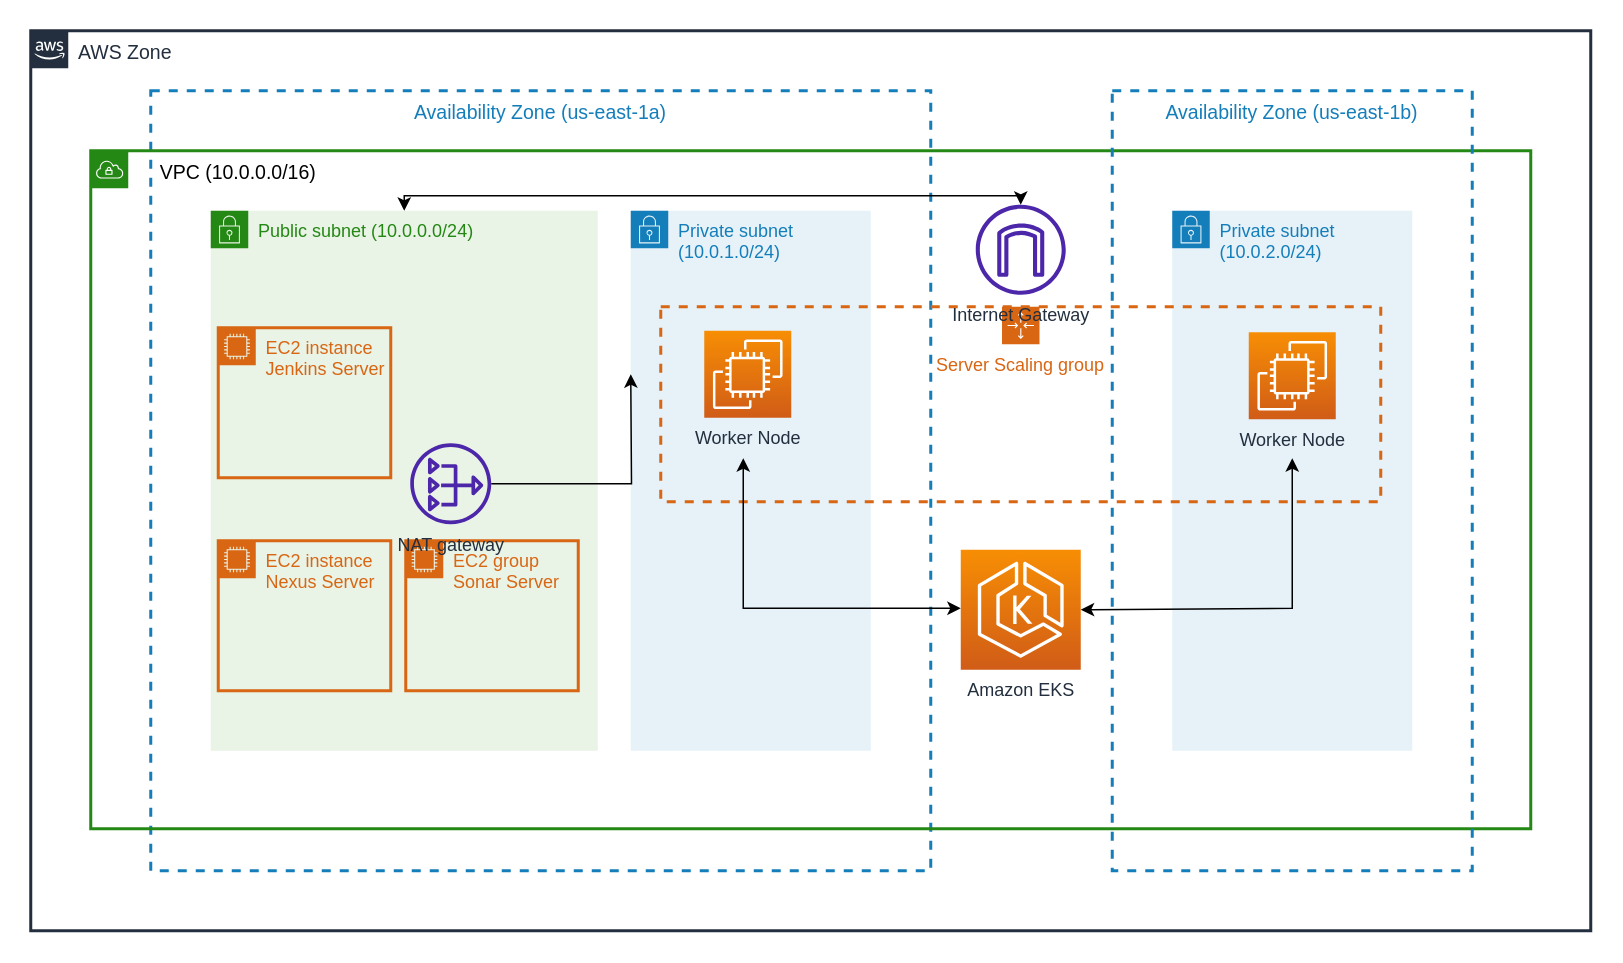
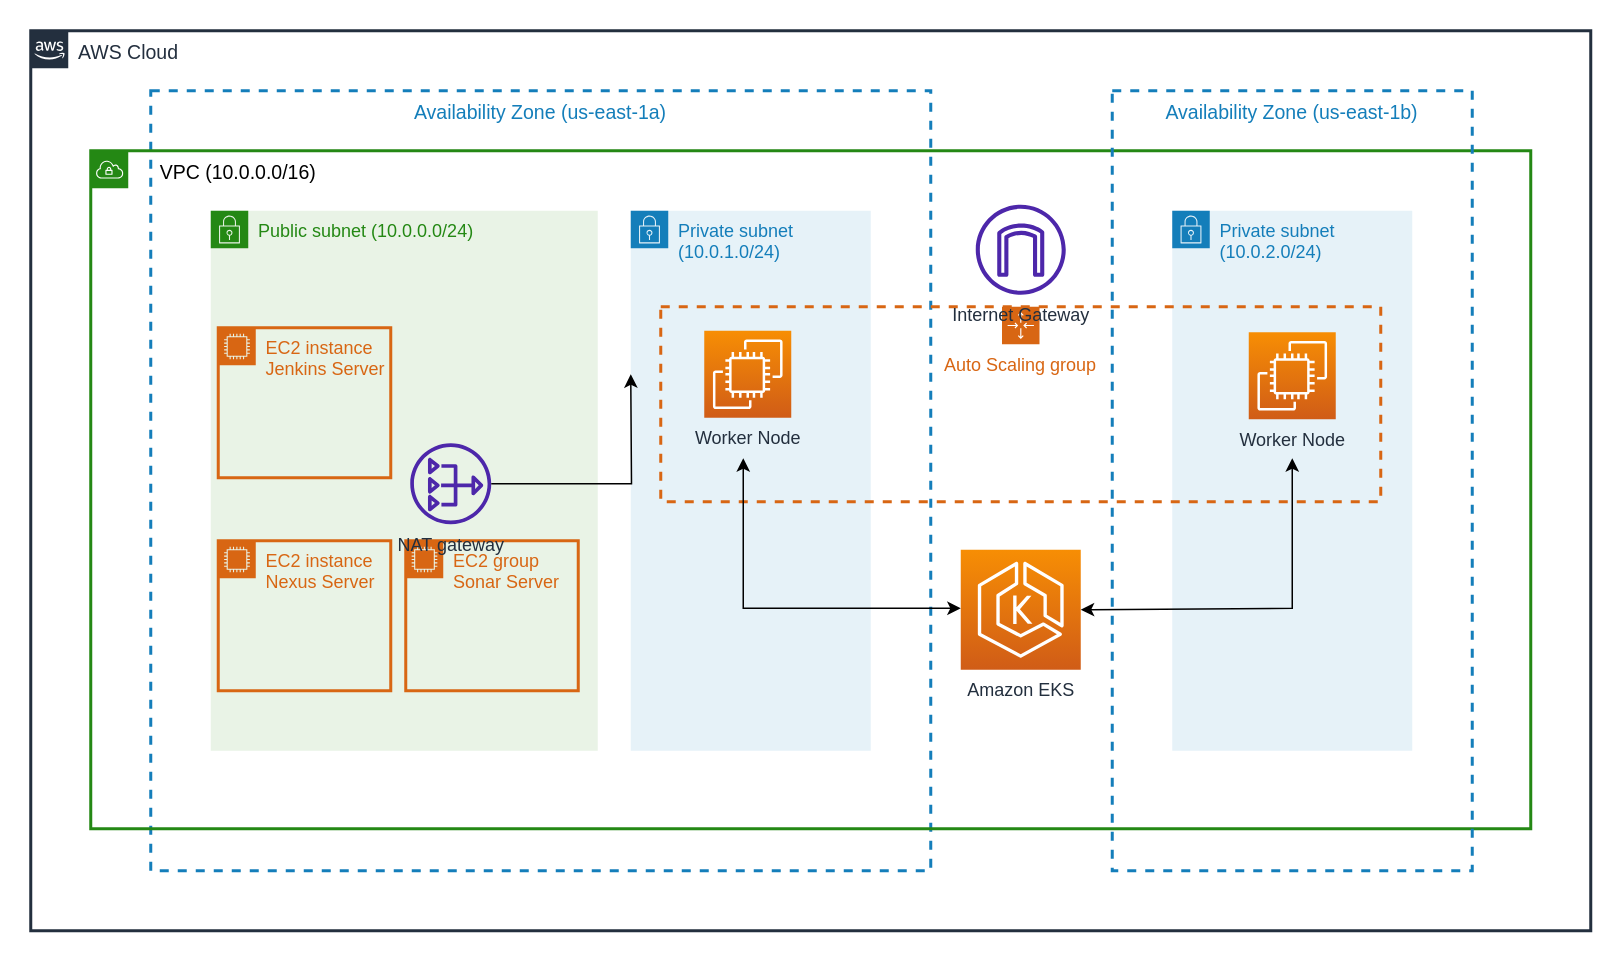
- <mxCell id="2" value="&lt;font style=&quot;font-size: 13px;&quot;&gt;AWS Zone&lt;/font&gt;" style="points=[[0,0],[0.25,0],[0.5,0],[0.75,0],[1,0],[1,0.25],[1,0.5],[1,0.75],[1,1],[0.75,1],[0.5,1],[0.25,1],[0,1],[0,0.75],[0,0.5],[0,0.25]];outlineConnect=0;gradientColor=none;html=1;whiteSpace=wrap;fontSize=12;fontStyle=0;container=1;pointerEvents=0;collapsible=0;recursiveResize=0;shape=mxgraph.aws4.group;grIcon=mxgraph.aws4.group_aws_cloud_alt;strokeColor=#232F3E;fillColor=none;verticalAlign=top;align=left;spacingLeft=30;fontColor=#232F3E;dashed=0;strokeWidth=2;" parent="1" vertex="1"><mxGeometry y="20" width="1040" height="600" as="geometry" x="20" /></mxCell>
+ <mxCell id="2" value="&lt;font style=&quot;font-size: 13px;&quot;&gt;AWS Cloud&lt;/font&gt;" style="points=[[0,0],[0.25,0],[0.5,0],[0.75,0],[1,0],[1,0.25],[1,0.5],[1,0.75],[1,1],[0.75,1],[0.5,1],[0.25,1],[0,1],[0,0.75],[0,0.5],[0,0.25]];outlineConnect=0;gradientColor=none;html=1;whiteSpace=wrap;fontSize=12;fontStyle=0;container=1;pointerEvents=0;collapsible=0;recursiveResize=0;shape=mxgraph.aws4.group;grIcon=mxgraph.aws4.group_aws_cloud_alt;strokeColor=#232F3E;fillColor=none;verticalAlign=top;align=left;spacingLeft=30;fontColor=#232F3E;dashed=0;strokeWidth=2;" parent="1" vertex="1"><mxGeometry y="20" width="1040" height="600" as="geometry" x="20" /></mxCell>
- <mxCell id="20" value="" style="rounded=0;orthogonalLoop=1;jettySize=auto;html=1;entryX=0.5;entryY=0;entryDx=0;entryDy=0;edgeStyle=orthogonalEdgeStyle;endArrow=classic;endFill=1;startArrow=classic;startFill=1;" edge="1" parent="4" source="19" target="5"><mxGeometry relative="1" as="geometry"><Array as="points"><mxPoint x="209" y="30" /></Array></mxGeometry></mxCell>
- <mxCell id="15" value="Server Scaling group" style="points=[[0,0],[0.25,0],[0.5,0],[0.75,0],[1,0],[1,0.25],[1,0.5],[1,0.75],[1,1],[0.75,1],[0.5,1],[0.25,1],[0,1],[0,0.75],[0,0.5],[0,0.25]];outlineConnect=0;gradientColor=none;html=1;whiteSpace=wrap;fontSize=12;fontStyle=0;container=1;pointerEvents=0;collapsible=0;recursiveResize=0;shape=mxgraph.aws4.groupCenter;grIcon=mxgraph.aws4.group_auto_scaling_group;grStroke=1;strokeColor=#D86613;fillColor=none;verticalAlign=top;align=center;fontColor=#D86613;dashed=1;spacingTop=25;strokeWidth=2;" parent="4" vertex="1"><mxGeometry x="380" y="104" width="480" height="130" as="geometry" /></mxCell>
+ <mxCell id="15" value="Auto Scaling group" style="points=[[0,0],[0.25,0],[0.5,0],[0.75,0],[1,0],[1,0.25],[1,0.5],[1,0.75],[1,1],[0.75,1],[0.5,1],[0.25,1],[0,1],[0,0.75],[0,0.5],[0,0.25]];outlineConnect=0;gradientColor=none;html=1;whiteSpace=wrap;fontSize=12;fontStyle=0;container=1;pointerEvents=0;collapsible=0;recursiveResize=0;shape=mxgraph.aws4.groupCenter;grIcon=mxgraph.aws4.group_auto_scaling_group;grStroke=1;strokeColor=#D86613;fillColor=none;verticalAlign=top;align=center;fontColor=#D86613;dashed=1;spacingTop=25;strokeWidth=2;" parent="4" vertex="1"><mxGeometry x="380" y="104" width="480" height="130" as="geometry" /></mxCell>
